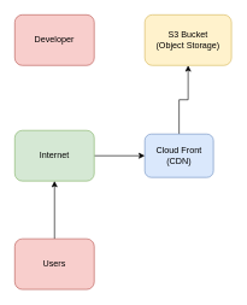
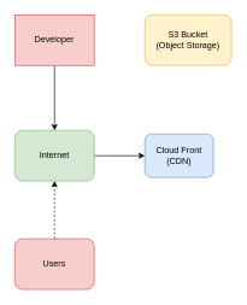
- <mxCell id="3" value="Developer" style="rounded=1;whiteSpace=wrap;html=1;fillColor=#f8cecc;strokeColor=#b85450;" vertex="1" parent="1"><mxGeometry x="20" y="20" width="110" height="70" as="geometry" /></mxCell>
+ <mxCell id="3" value="Developer" style="whiteSpace=wrap;html=1;fillColor=#f8cecc;strokeColor=#b85450;rounded=0;" vertex="1" parent="1"><mxGeometry x="20" y="20" width="110" height="70" as="geometry" /></mxCell>
- <mxCell id="8" style="edgeStyle=orthogonalEdgeStyle;rounded=0;orthogonalLoop=1;jettySize=auto;html=1;entryX=0.5;entryY=1;entryDx=0;entryDy=0;" edge="1" parent="1" source="9" target="10"><mxGeometry relative="1" as="geometry" /></mxCell>
+ <mxCell id="2" style="edgeStyle=orthogonalEdgeStyle;rounded=0;orthogonalLoop=1;jettySize=auto;html=1;entryX=0.5;entryY=0;entryDx=0;entryDy=0;" edge="1" parent="1" source="3" target="5"><mxGeometry relative="1" as="geometry" /></mxCell>
- <mxCell id="6" style="edgeStyle=orthogonalEdgeStyle;rounded=0;orthogonalLoop=1;jettySize=auto;html=1;entryX=0.5;entryY=1;entryDx=0;entryDy=0;" edge="1" parent="1" source="7" target="5"><mxGeometry relative="1" as="geometry" /></mxCell>
+ <mxCell id="6" style="edgeStyle=orthogonalEdgeStyle;rounded=0;orthogonalLoop=1;jettySize=auto;html=1;entryX=0.5;entryY=1;entryDx=0;entryDy=0;dashed=1;" edge="1" parent="1" source="7" target="5"><mxGeometry relative="1" as="geometry" /></mxCell>
